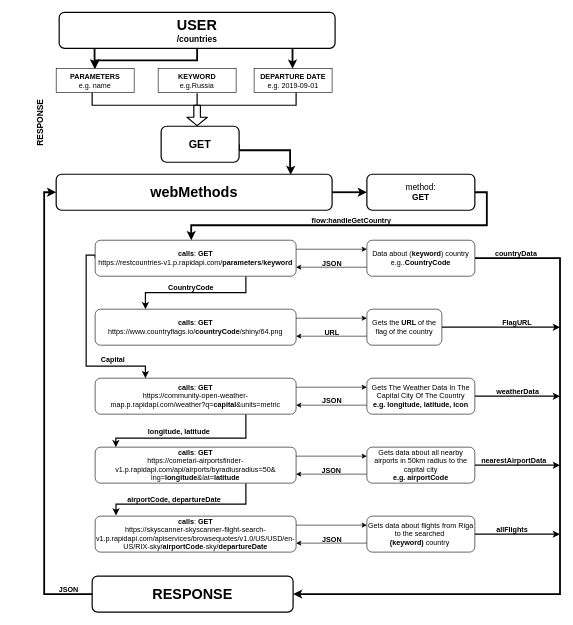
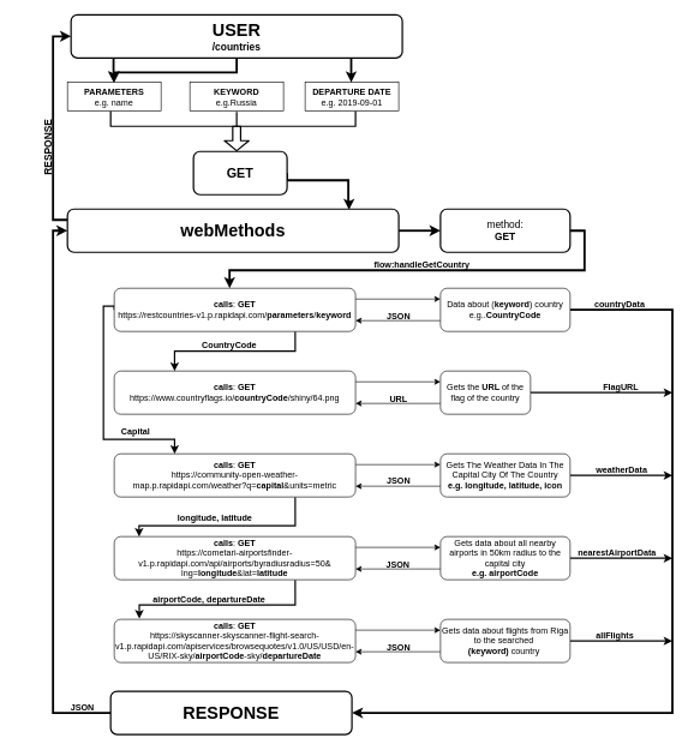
+ <mxCell id="42" style="edgeStyle=orthogonalEdgeStyle;rounded=0;orthogonalLoop=1;jettySize=auto;html=1;exitX=0;exitY=0.25;exitDx=0;exitDy=0;strokeColor=#000000;entryX=0;entryY=0.5;entryDx=0;entryDy=0;strokeWidth=3;" parent="1" source="43" target="3" edge="1"><mxGeometry relative="1" as="geometry"><mxPoint x="53" y="230" as="targetPoint" /><Array as="points"><mxPoint x="73" y="305" /><mxPoint x="73" y="50" /></Array></mxGeometry></mxCell>
